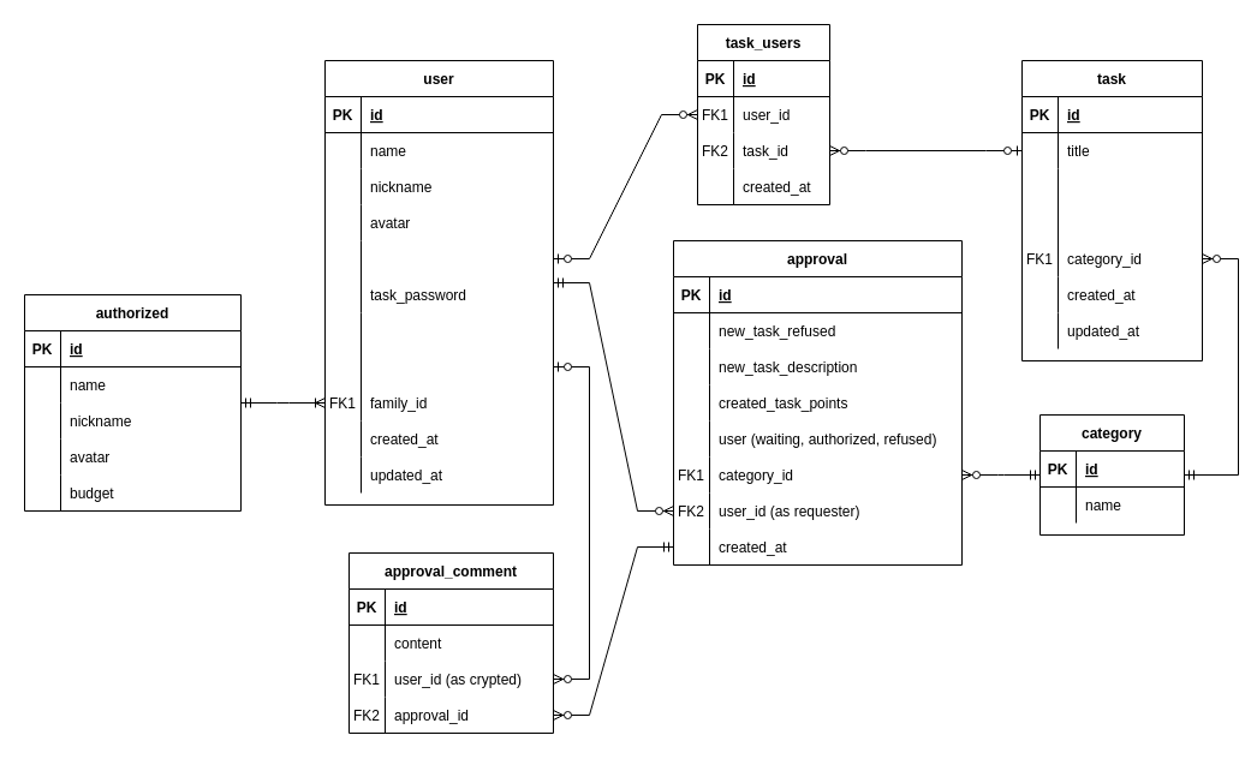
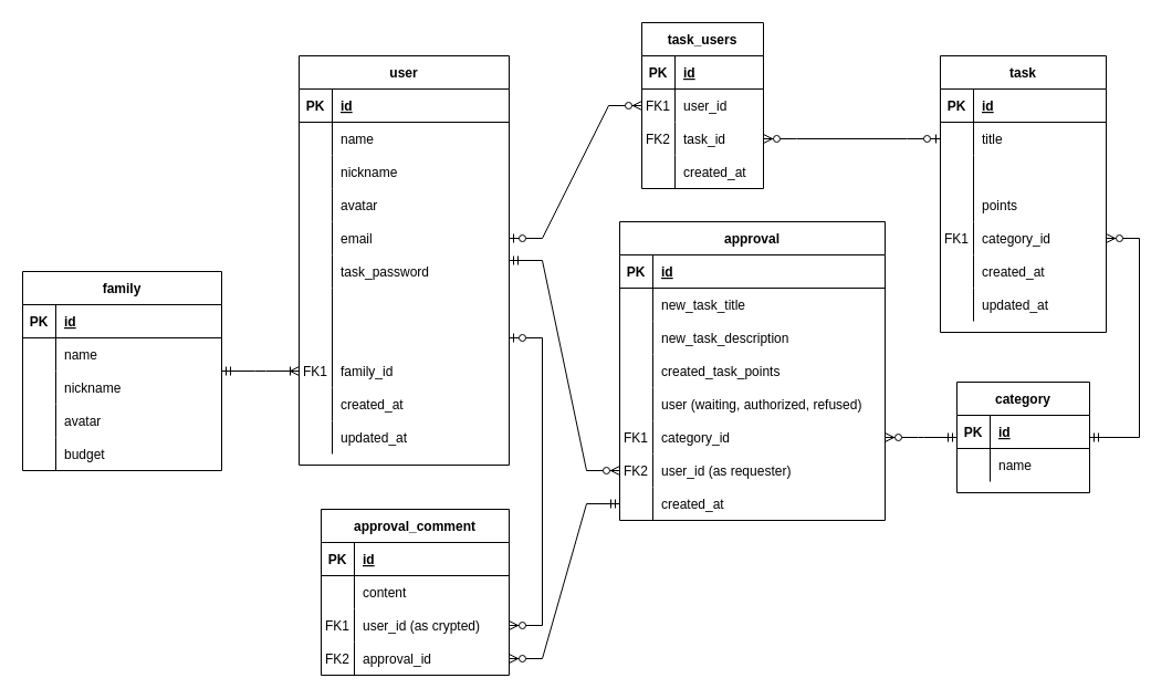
+ <mxCell id="20" value="points" style="shape=partialRectangle;overflow=hidden;connectable=0;fillColor=none;top=0;left=0;bottom=0;right=0;align=left;spacingLeft=6;" vertex="1" parent="18"><mxGeometry x="30" width="120" height="30" as="geometry"><mxRectangle width="120" height="30" as="alternateBounds" /></mxGeometry></mxCell>
+ <mxCell id="45" value="email" style="shape=partialRectangle;overflow=hidden;connectable=0;fillColor=none;top=0;left=0;bottom=0;right=0;align=left;spacingLeft=6;" vertex="1" parent="43"><mxGeometry x="30" width="160" height="30" as="geometry"><mxRectangle width="160" height="30" as="alternateBounds" /></mxGeometry></mxCell>
- <mxCell id="62" value="authorized" style="shape=table;startSize=30;container=1;collapsible=1;childLayout=tableLayout;fixedRows=1;rowLines=0;fontStyle=1;align=center;resizeLast=1;" vertex="1" parent="1"><mxGeometry x="20" y="245" width="180" height="180" as="geometry" /></mxCell>
+ <mxCell id="62" value="family" style="shape=table;startSize=30;container=1;collapsible=1;childLayout=tableLayout;fixedRows=1;rowLines=0;fontStyle=1;align=center;resizeLast=1;" vertex="1" parent="1"><mxGeometry x="20" y="245" width="180" height="180" as="geometry" /></mxCell>
- <mxCell id="112" value="new_task_refused" style="shape=partialRectangle;connectable=0;fillColor=none;top=0;left=0;bottom=0;right=0;align=left;spacingLeft=6;overflow=hidden;" vertex="1" parent="110"><mxGeometry x="30" width="210.0" height="30" as="geometry"><mxRectangle width="210.0" height="30" as="alternateBounds" /></mxGeometry></mxCell>
+ <mxCell id="112" value="new_task_title" style="shape=partialRectangle;connectable=0;fillColor=none;top=0;left=0;bottom=0;right=0;align=left;spacingLeft=6;overflow=hidden;" vertex="1" parent="110"><mxGeometry x="30" width="210.0" height="30" as="geometry"><mxRectangle width="210.0" height="30" as="alternateBounds" /></mxGeometry></mxCell>
